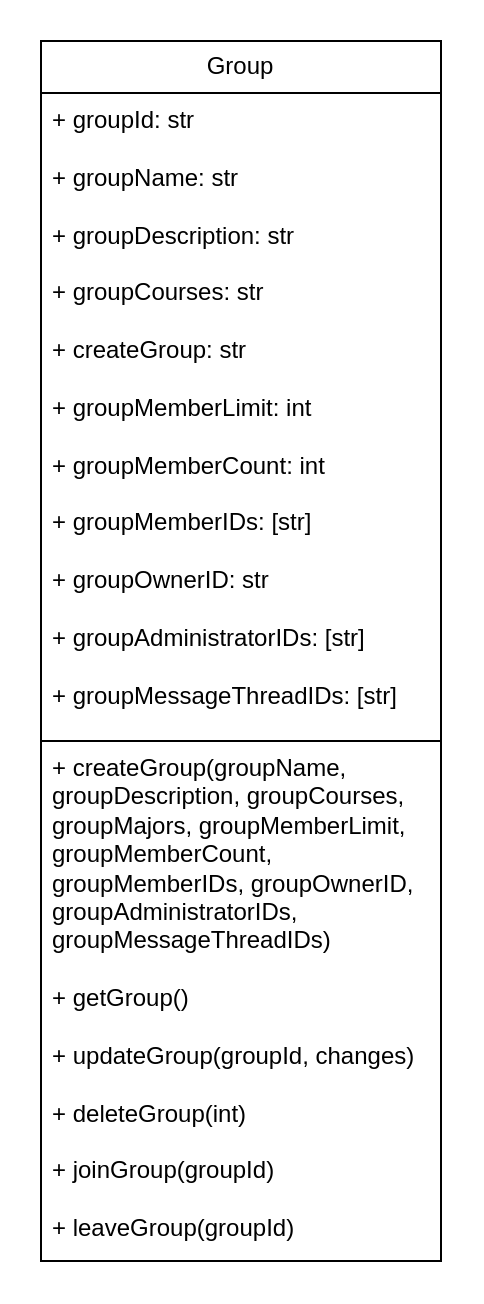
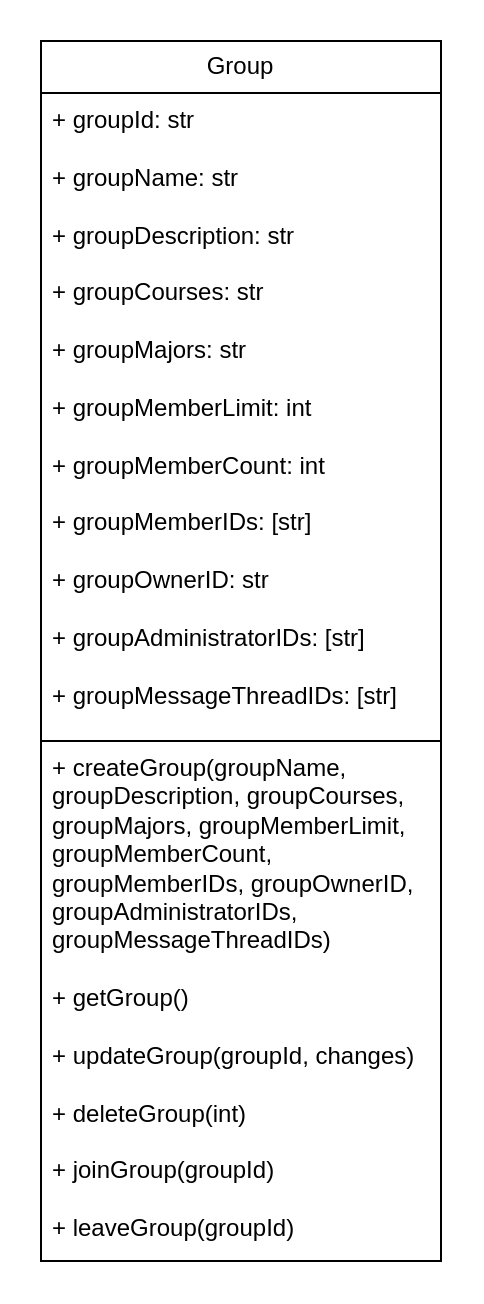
- <mxCell id="3" value="+ groupId: str&lt;div&gt;&lt;br&gt;&lt;div&gt;+ groupName: str&lt;/div&gt;&lt;div&gt;&lt;br&gt;&lt;/div&gt;&lt;div&gt;+ groupDescription: str&lt;/div&gt;&lt;div&gt;&lt;br&gt;&lt;/div&gt;&lt;div&gt;+ groupCourses: str&lt;/div&gt;&lt;div&gt;&lt;br&gt;&lt;/div&gt;&lt;div&gt;+ createGroup: str&lt;br&gt;&lt;div&gt;&lt;br&gt;&lt;/div&gt;&lt;/div&gt;&lt;/div&gt;&lt;div&gt;+ groupMemberLimit: int&lt;/div&gt;&lt;div&gt;&lt;br&gt;&lt;/div&gt;&lt;div&gt;+ groupMemberCount: int&lt;/div&gt;&lt;div&gt;&lt;br&gt;&lt;/div&gt;&lt;div&gt;+ groupMemberIDs: [str]&lt;/div&gt;&lt;div&gt;&lt;br&gt;&lt;/div&gt;&lt;div&gt;+ groupOwnerID: str&lt;/div&gt;&lt;div&gt;&lt;br&gt;&lt;/div&gt;&lt;div&gt;+ groupAdministratorIDs: [str]&lt;/div&gt;&lt;div&gt;&lt;br&gt;&lt;/div&gt;&lt;div&gt;+ groupMessageThreadIDs: [str]&lt;/div&gt;" style="text;strokeColor=none;fillColor=none;align=left;verticalAlign=top;spacingLeft=4;spacingRight=4;overflow=hidden;rotatable=0;points=[[0,0.5],[1,0.5]];portConstraint=eastwest;whiteSpace=wrap;html=1;" parent="2" vertex="1"><mxGeometry y="26" width="200" height="324" as="geometry" /></mxCell>
+ <mxCell id="3" value="+ groupId: str&lt;div&gt;&lt;br&gt;&lt;div&gt;+ groupName: str&lt;/div&gt;&lt;div&gt;&lt;br&gt;&lt;/div&gt;&lt;div&gt;+ groupDescription: str&lt;/div&gt;&lt;div&gt;&lt;br&gt;&lt;/div&gt;&lt;div&gt;+ groupCourses: str&lt;/div&gt;&lt;div&gt;&lt;br&gt;&lt;/div&gt;&lt;div&gt;+ groupMajors: str&lt;br&gt;&lt;div&gt;&lt;br&gt;&lt;/div&gt;&lt;/div&gt;&lt;/div&gt;&lt;div&gt;+ groupMemberLimit: int&lt;/div&gt;&lt;div&gt;&lt;br&gt;&lt;/div&gt;&lt;div&gt;+ groupMemberCount: int&lt;/div&gt;&lt;div&gt;&lt;br&gt;&lt;/div&gt;&lt;div&gt;+ groupMemberIDs: [str]&lt;/div&gt;&lt;div&gt;&lt;br&gt;&lt;/div&gt;&lt;div&gt;+ groupOwnerID: str&lt;/div&gt;&lt;div&gt;&lt;br&gt;&lt;/div&gt;&lt;div&gt;+ groupAdministratorIDs: [str]&lt;/div&gt;&lt;div&gt;&lt;br&gt;&lt;/div&gt;&lt;div&gt;+ groupMessageThreadIDs: [str]&lt;/div&gt;" style="text;strokeColor=none;fillColor=none;align=left;verticalAlign=top;spacingLeft=4;spacingRight=4;overflow=hidden;rotatable=0;points=[[0,0.5],[1,0.5]];portConstraint=eastwest;whiteSpace=wrap;html=1;" parent="2" vertex="1"><mxGeometry y="26" width="200" height="324" as="geometry" /></mxCell>
